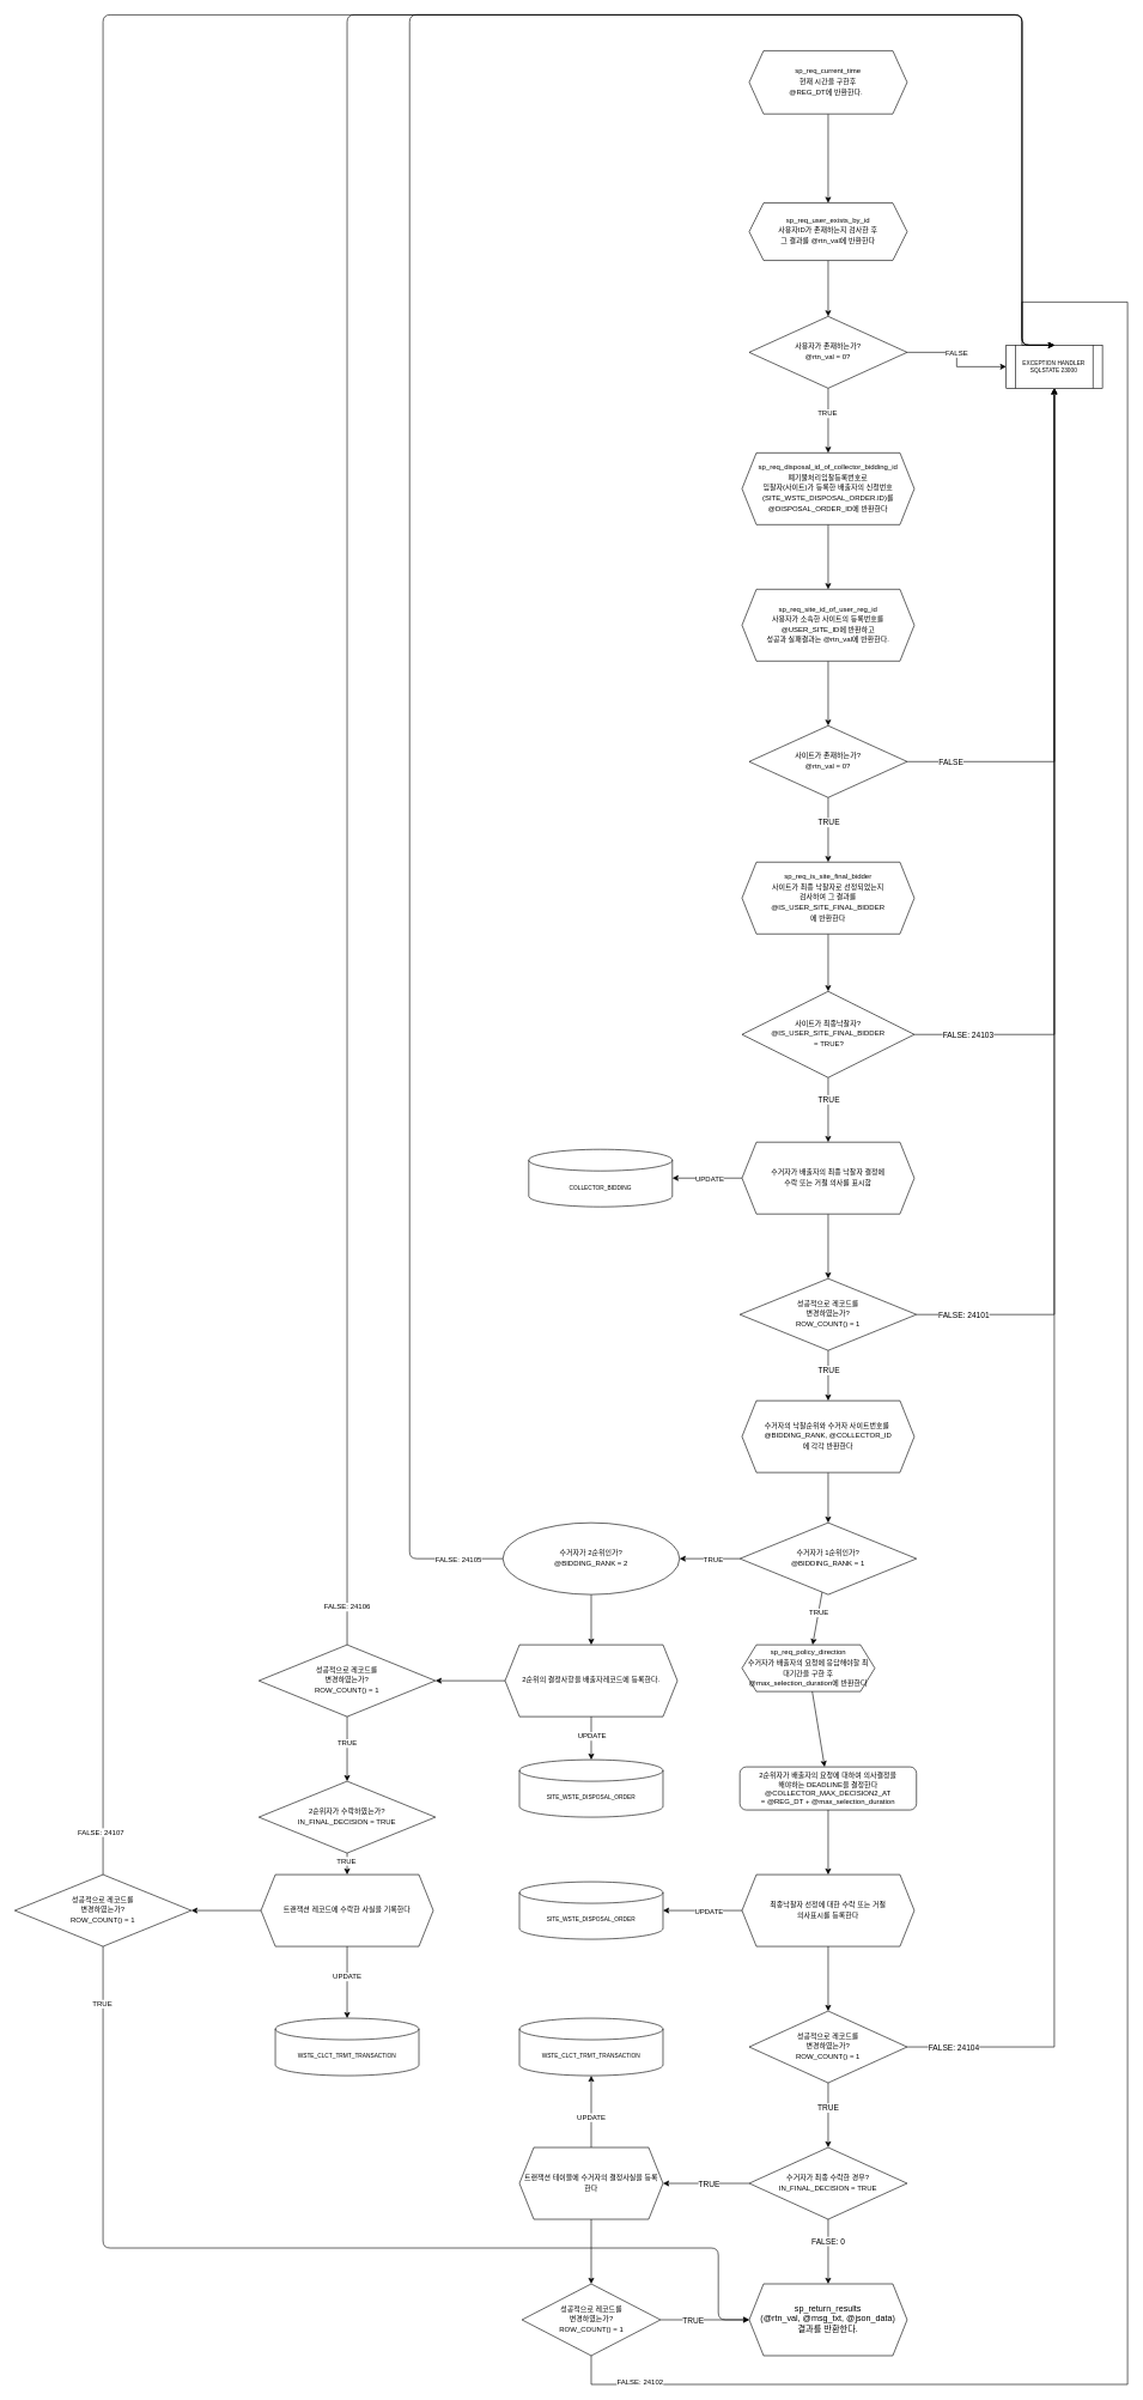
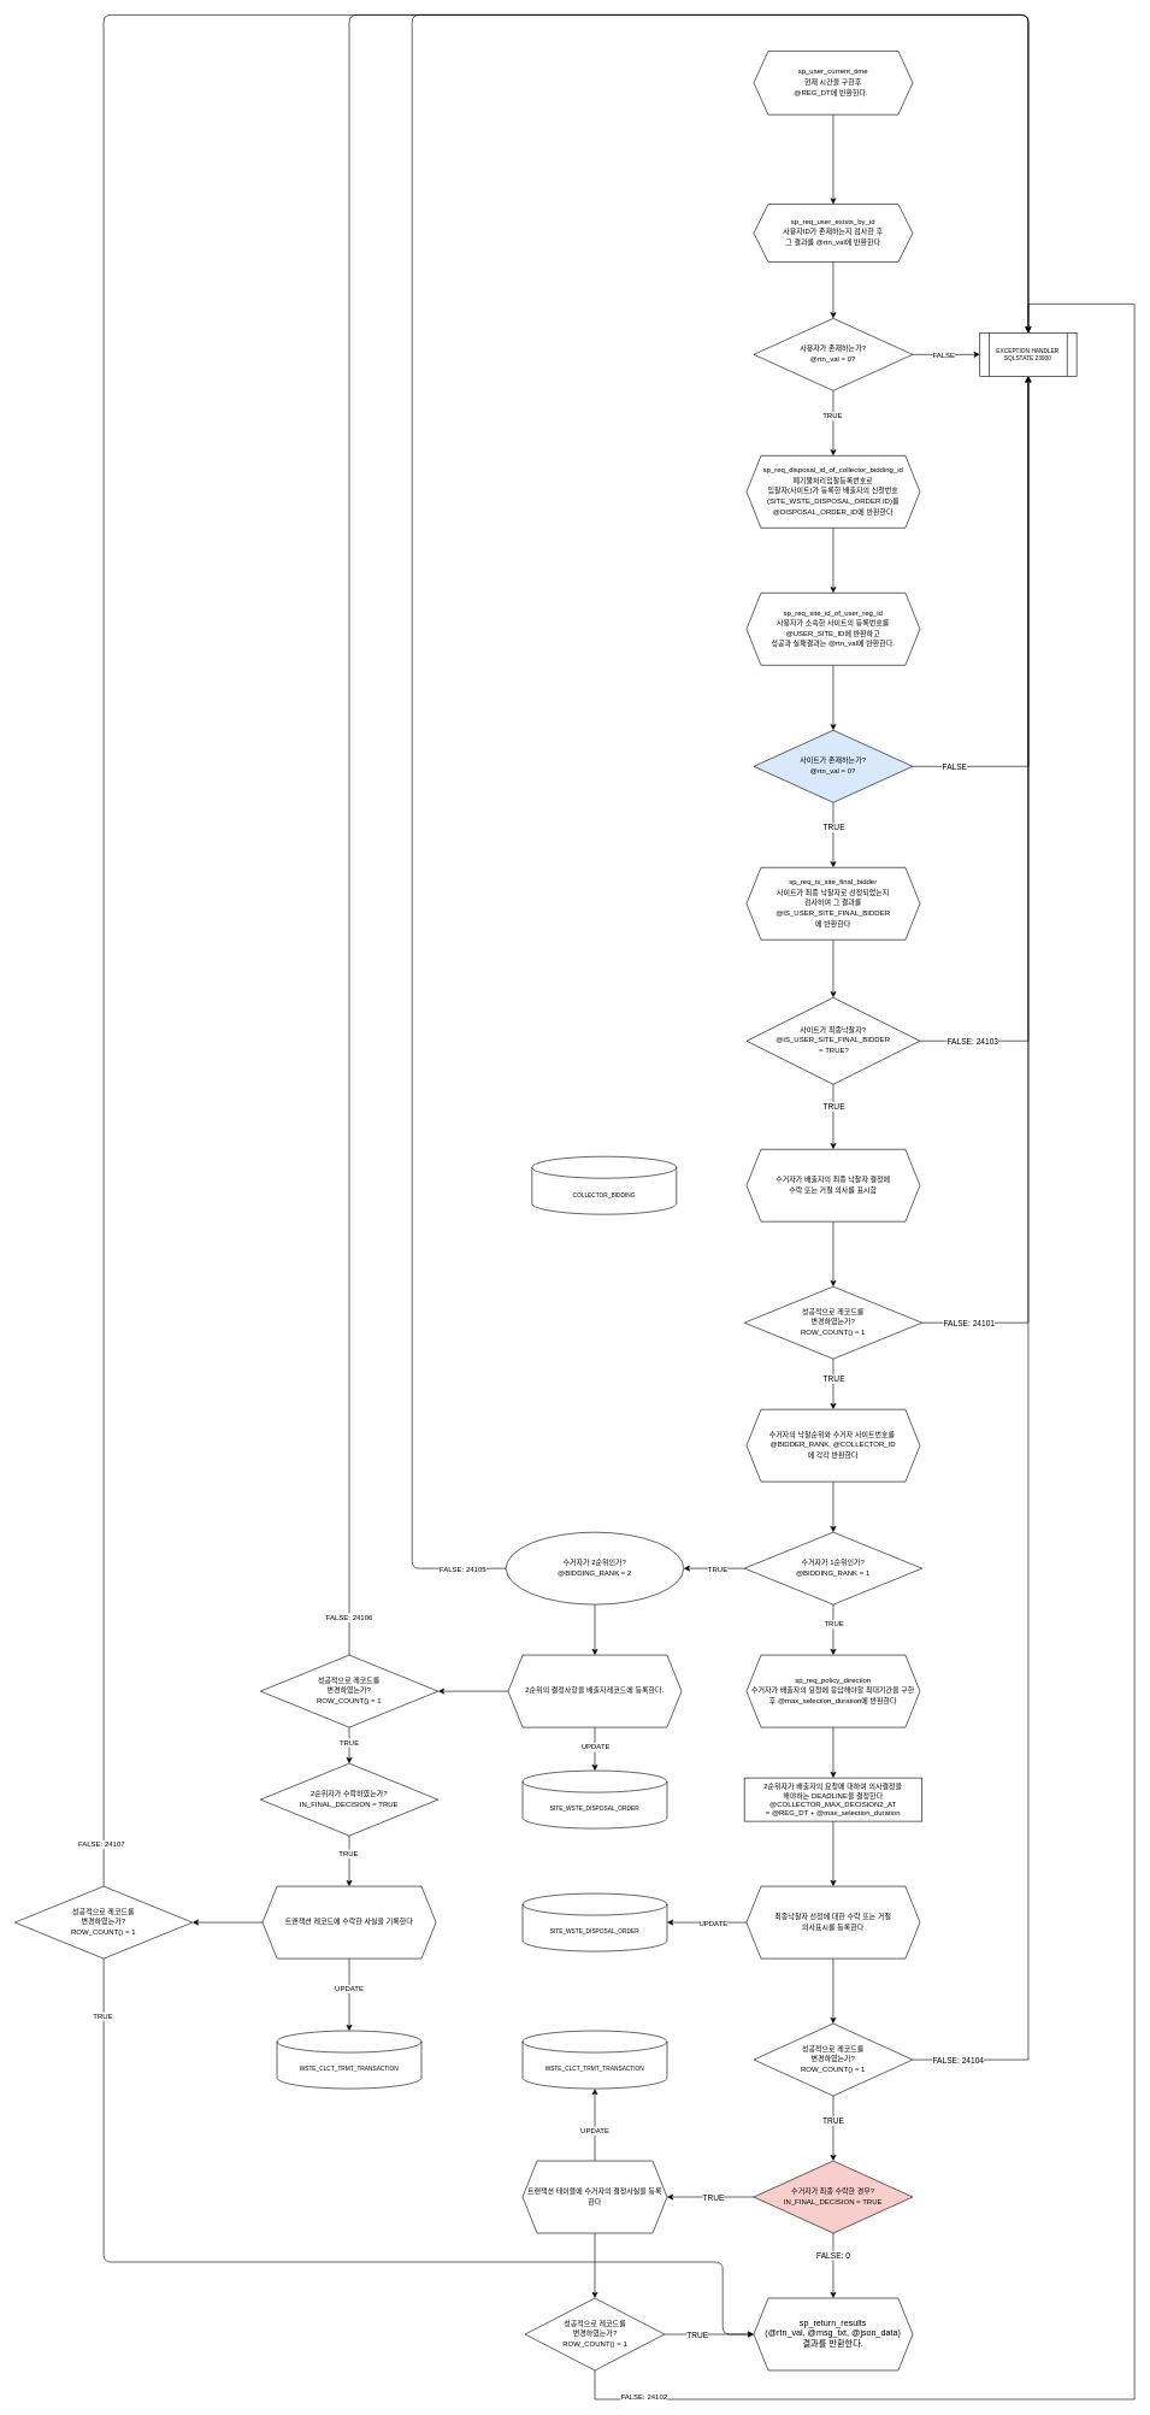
- <mxCell id="3" value="&lt;font style=&quot;font-size: 10px&quot;&gt;sp_req_current_time&lt;br&gt;현재 시간을 구한후&lt;br&gt;@REG_DT에 반환한다.&amp;nbsp;&amp;nbsp;&lt;/font&gt;" style="shape=hexagon;perimeter=hexagonPerimeter2;whiteSpace=wrap;html=1;fixedSize=1;shadow=0;strokeWidth=1;spacing=6;spacingTop=-4;" parent="1" vertex="1"><mxGeometry x="1043" y="70" width="220" height="88" as="geometry" /></mxCell>
+ <mxCell id="3" value="&lt;font style=&quot;font-size: 10px&quot;&gt;sp_user_current_time&lt;br&gt;현재 시간을 구한후&lt;br&gt;@REG_DT에 반환한다.&amp;nbsp;&amp;nbsp;&lt;/font&gt;" style="shape=hexagon;perimeter=hexagonPerimeter2;whiteSpace=wrap;html=1;fixedSize=1;shadow=0;strokeWidth=1;spacing=6;spacingTop=-4;" parent="1" vertex="1"><mxGeometry x="1043" y="70" width="220" height="88" as="geometry" /></mxCell>
- <mxCell id="27" value="EXCEPTION HANDLER&lt;br&gt;SQLSTATE 23000" style="shape=process;whiteSpace=wrap;html=1;backgroundOutline=1;fontSize=8;" parent="1" vertex="1"><mxGeometry x="1401" y="480" width="134" height="60" as="geometry" /></mxCell>
+ <mxCell id="27" value="EXCEPTION HANDLER&lt;br&gt;SQLSTATE 23000" style="shape=process;whiteSpace=wrap;html=1;backgroundOutline=1;fontSize=8;" parent="1" vertex="1"><mxGeometry x="1356" y="460" width="134" height="60" as="geometry" /></mxCell>
- <mxCell id="19" value="&lt;font style=&quot;font-size: 10px&quot;&gt;사이트가 존재하는가?&lt;br&gt;@rtn_val = 0?&lt;/font&gt;" style="rhombus;whiteSpace=wrap;html=1;shadow=0;strokeWidth=1;spacing=6;spacingTop=-4;" parent="1" vertex="1"><mxGeometry x="1043" y="1010" width="220" height="100" as="geometry" /></mxCell>
+ <mxCell id="19" value="&lt;font style=&quot;font-size: 10px&quot;&gt;사이트가 존재하는가?&lt;br&gt;@rtn_val = 0?&lt;/font&gt;" style="rhombus;whiteSpace=wrap;html=1;shadow=0;strokeWidth=1;spacing=6;spacingTop=-4;fillColor=#dae8fc;" parent="1" vertex="1"><mxGeometry x="1043" y="1010" width="220" height="100" as="geometry" /></mxCell>
- <mxCell id="29" value="" style="edgeStyle=orthogonalEdgeStyle;rounded=0;orthogonalLoop=1;jettySize=auto;html=1;" parent="1" source="31" target="37" edge="1"><mxGeometry relative="1" as="geometry" /></mxCell>
- <mxCell id="30" value="UPDATE" style="edgeLabel;html=1;align=center;verticalAlign=middle;resizable=0;points=[];fontSize=10;" vertex="1" connectable="0" parent="29"><mxGeometry x="-0.043" relative="1" as="geometry"><mxPoint as="offset" /></mxGeometry></mxCell>
- <mxCell id="65" value="&lt;span style=&quot;font-size: 10px&quot;&gt;수거자의 낙찰순위와 수거자 사이트번호를&amp;nbsp;&lt;br&gt;@BIDDING_RANK, @COLLECTOR_ID&lt;br&gt;에 각각 반환한다&lt;/span&gt;" style="shape=hexagon;perimeter=hexagonPerimeter2;whiteSpace=wrap;html=1;fixedSize=1;shadow=0;strokeWidth=1;spacing=6;spacingTop=-4;" vertex="1" parent="1"><mxGeometry x="1033" y="1950" width="240" height="100" as="geometry" /></mxCell>
+ <mxCell id="65" value="&lt;span style=&quot;font-size: 10px&quot;&gt;수거자의 낙찰순위와 수거자 사이트번호를&amp;nbsp;&lt;br&gt;@BIDDER_RANK, @COLLECTOR_ID&lt;br&gt;에 각각 반환한다&lt;/span&gt;" style="shape=hexagon;perimeter=hexagonPerimeter2;whiteSpace=wrap;html=1;fixedSize=1;shadow=0;strokeWidth=1;spacing=6;spacingTop=-4;" vertex="1" parent="1"><mxGeometry x="1033" y="1950" width="240" height="100" as="geometry" /></mxCell>
- <mxCell id="72" value="&lt;font style=&quot;font-size: 10px&quot;&gt;sp_req_policy_direction&lt;br&gt;수거자가 배출자의 요청에 응답해야할 최대기간을 구한 후 @max_selection_duration에 반환한다&lt;/font&gt;" style="shape=hexagon;perimeter=hexagonPerimeter2;whiteSpace=wrap;html=1;fixedSize=1;shadow=0;strokeWidth=1;spacing=6;spacingTop=-4;" vertex="1" parent="1"><mxGeometry x="1033" y="2290" width="185" height="65" as="geometry" /></mxCell>
+ <mxCell id="72" value="&lt;font style=&quot;font-size: 10px&quot;&gt;sp_req_policy_direction&lt;br&gt;수거자가 배출자의 요청에 응답해야할 최대기간을 구한 후 @max_selection_duration에 반환한다&lt;/font&gt;" style="shape=hexagon;perimeter=hexagonPerimeter2;whiteSpace=wrap;html=1;fixedSize=1;shadow=0;strokeWidth=1;spacing=6;spacingTop=-4;" vertex="1" parent="1"><mxGeometry x="1033" y="2290" width="240" height="100" as="geometry" /></mxCell>
- <mxCell id="74" value="2순위자가 배출자의 요청에 대하여 의사결정을 &lt;br&gt;해야하는 DEADLINE을 결정한다@COLLECTOR_MAX_DECISION2_AT &lt;br&gt;=&amp;nbsp;@REG_DT +&amp;nbsp;@max_selection_duration" style="whiteSpace=wrap;html=1;fontSize=10;rounded=1;" vertex="1" parent="1"><mxGeometry x="1030" y="2460" width="246" height="60" as="geometry" /></mxCell>
+ <mxCell id="74" value="2순위자가 배출자의 요청에 대하여 의사결정을 &lt;br&gt;해야하는 DEADLINE을 결정한다@COLLECTOR_MAX_DECISION2_AT &lt;br&gt;=&amp;nbsp;@REG_DT +&amp;nbsp;@max_selection_duration" style="rounded=0;whiteSpace=wrap;html=1;fontSize=10;" vertex="1" parent="1"><mxGeometry x="1030" y="2460" width="246" height="60" as="geometry" /></mxCell>
- <mxCell id="91" value="&lt;span style=&quot;font-size: 10px&quot;&gt;2순위자가 수락하였는가?&lt;br&gt;IN_FINAL_DECISION = TRUE&lt;/span&gt;" style="rhombus;whiteSpace=wrap;html=1;shadow=0;strokeWidth=1;spacing=6;spacingTop=-4;" vertex="1" parent="1"><mxGeometry x="360" y="2480" width="246" height="100" as="geometry" /></mxCell>
+ <mxCell id="91" value="&lt;span style=&quot;font-size: 10px&quot;&gt;2순위자가 수락하였는가?&lt;br&gt;IN_FINAL_DECISION = TRUE&lt;/span&gt;" style="rhombus;whiteSpace=wrap;html=1;shadow=0;strokeWidth=1;spacing=6;spacingTop=-4;" vertex="1" parent="1"><mxGeometry x="360" y="2440" width="246" height="100" as="geometry" /></mxCell>
- <mxCell id="52" value="&lt;font style=&quot;font-size: 10px&quot;&gt;수거자가 최종 수락한 경우?&lt;br&gt;IN_FINAL_DECISION = TRUE&lt;/font&gt;" style="rhombus;whiteSpace=wrap;html=1;shadow=0;strokeWidth=1;spacing=6;spacingTop=-4;" parent="1" vertex="1"><mxGeometry x="1043" y="2990" width="220" height="100" as="geometry" /></mxCell>
+ <mxCell id="52" value="&lt;font style=&quot;font-size: 10px&quot;&gt;수거자가 최종 수락한 경우?&lt;br&gt;IN_FINAL_DECISION = TRUE&lt;/font&gt;" style="rhombus;whiteSpace=wrap;html=1;shadow=0;strokeWidth=1;spacing=6;spacingTop=-4;fillColor=#f8cecc;" parent="1" vertex="1"><mxGeometry x="1043" y="2990" width="220" height="100" as="geometry" /></mxCell>
